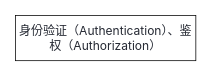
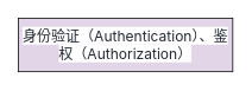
- <mxCell id="2" value="&lt;span style=&quot;color: rgb(37, 41, 51); font-family: -apple-system, system-ui, &amp;quot;Segoe UI&amp;quot;, Roboto, Ubuntu, Cantarell, &amp;quot;Noto Sans&amp;quot;, sans-serif, &amp;quot;system-ui&amp;quot;, &amp;quot;Helvetica Neue&amp;quot;, &amp;quot;PingFang SC&amp;quot;, &amp;quot;Hiragino Sans GB&amp;quot;, &amp;quot;Microsoft YaHei&amp;quot;, Arial; font-size: 16px; text-align: start; background-color: rgb(255, 255, 255);&quot;&gt;身份验证（Authentication）、鉴权（Authorization）&lt;/span&gt;" style="rounded=0;whiteSpace=wrap;html=1;" vertex="1" parent="1"><mxGeometry x="20" y="20" width="240" height="60" as="geometry" /></mxCell>
+ <mxCell id="2" value="&lt;span style=&quot;color: rgb(37, 41, 51); font-family: -apple-system, system-ui, &amp;quot;Segoe UI&amp;quot;, Roboto, Ubuntu, Cantarell, &amp;quot;Noto Sans&amp;quot;, sans-serif, &amp;quot;system-ui&amp;quot;, &amp;quot;Helvetica Neue&amp;quot;, &amp;quot;PingFang SC&amp;quot;, &amp;quot;Hiragino Sans GB&amp;quot;, &amp;quot;Microsoft YaHei&amp;quot;, Arial; font-size: 16px; text-align: start; background-color: rgb(255, 255, 255);&quot;&gt;身份验证（Authentication）、鉴权（Authorization）&lt;/span&gt;" style="rounded=0;whiteSpace=wrap;html=1;fillColor=#e1d5e7;" vertex="1" parent="1"><mxGeometry x="20" y="20" width="240" height="60" as="geometry" /></mxCell>
